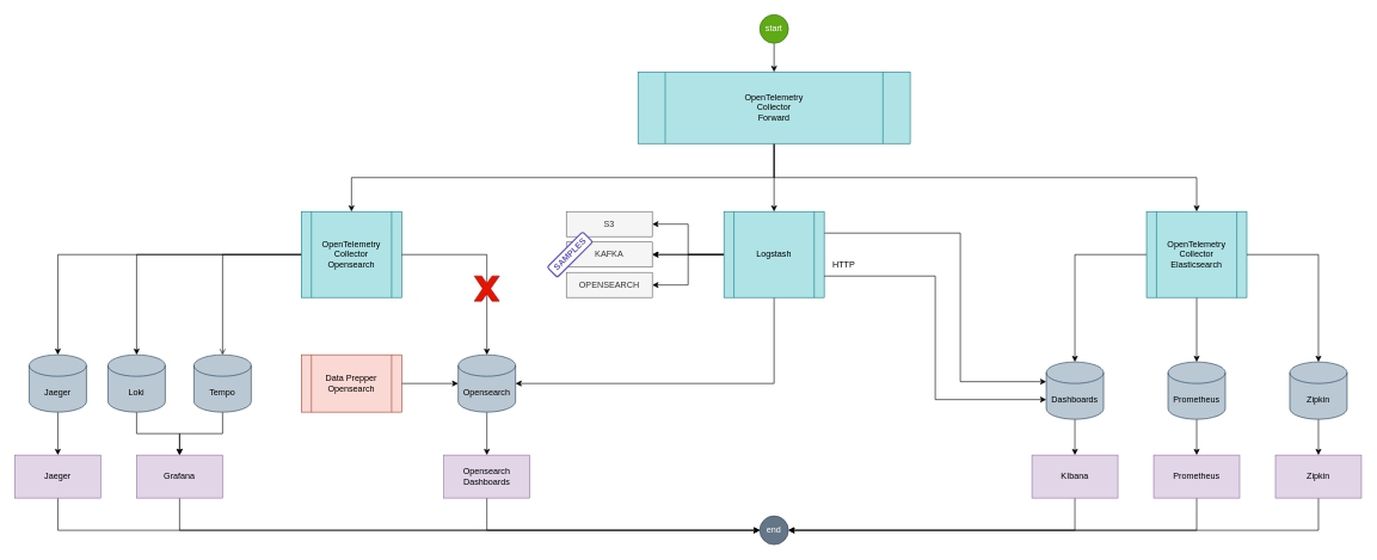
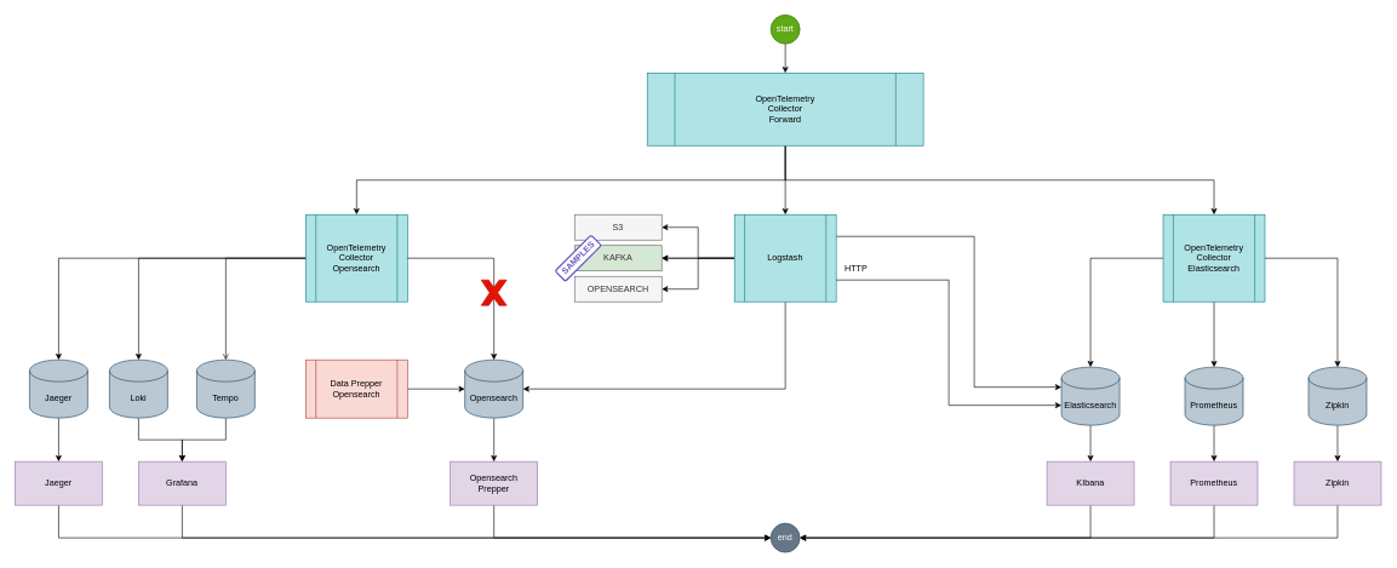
- <mxCell id="20" value="KAFKA" style="whiteSpace=wrap;html=1;fillColor=#f5f5f5;fontColor=#333333;strokeColor=#666666;" vertex="1" parent="1"><mxGeometry x="790" y="337.5" width="120" height="35" as="geometry" /></mxCell>
+ <mxCell id="20" value="KAFKA" style="whiteSpace=wrap;html=1;fillColor=#d5e8d4;fontColor=#333333;strokeColor=#666666;" vertex="1" parent="1"><mxGeometry x="790" y="337.5" width="120" height="35" as="geometry" /></mxCell>
- <mxCell id="32" value="Dashboards" style="shape=cylinder3;whiteSpace=wrap;html=1;boundedLbl=1;backgroundOutline=1;size=15;fillColor=#bac8d3;strokeColor=#23445d;" vertex="1" parent="1"><mxGeometry x="1460" y="505" width="80" height="80" as="geometry" /></mxCell>
+ <mxCell id="32" value="Elasticsearch" style="shape=cylinder3;whiteSpace=wrap;html=1;boundedLbl=1;backgroundOutline=1;size=15;fillColor=#bac8d3;strokeColor=#23445d;" vertex="1" parent="1"><mxGeometry x="1460" y="505" width="80" height="80" as="geometry" /></mxCell>
- <mxCell id="38" value="&lt;div&gt;Opensearch&lt;/div&gt;&lt;div&gt;Dashboards&lt;/div&gt;" style="whiteSpace=wrap;html=1;fillColor=#e1d5e7;strokeColor=#9673a6;" vertex="1" parent="1"><mxGeometry x="619" y="635" width="120" height="60" as="geometry" /></mxCell>
+ <mxCell id="38" value="&lt;div&gt;Opensearch&lt;/div&gt;&lt;div&gt;Prepper&lt;/div&gt;" style="whiteSpace=wrap;html=1;fillColor=#e1d5e7;strokeColor=#9673a6;" vertex="1" parent="1"><mxGeometry x="619" y="635" width="120" height="60" as="geometry" /></mxCell>
